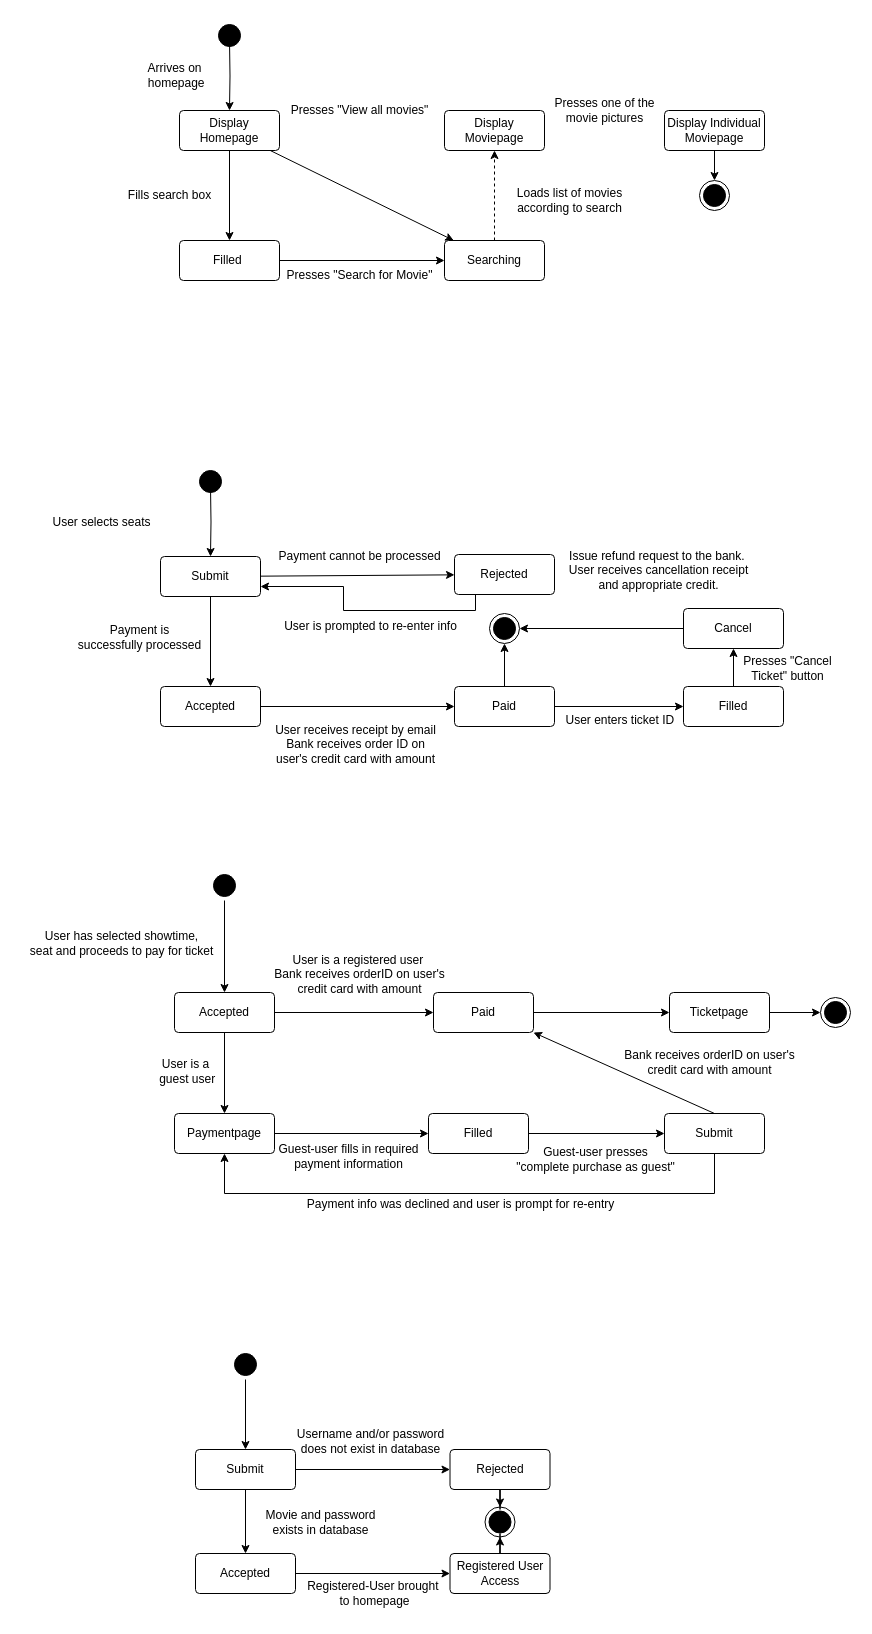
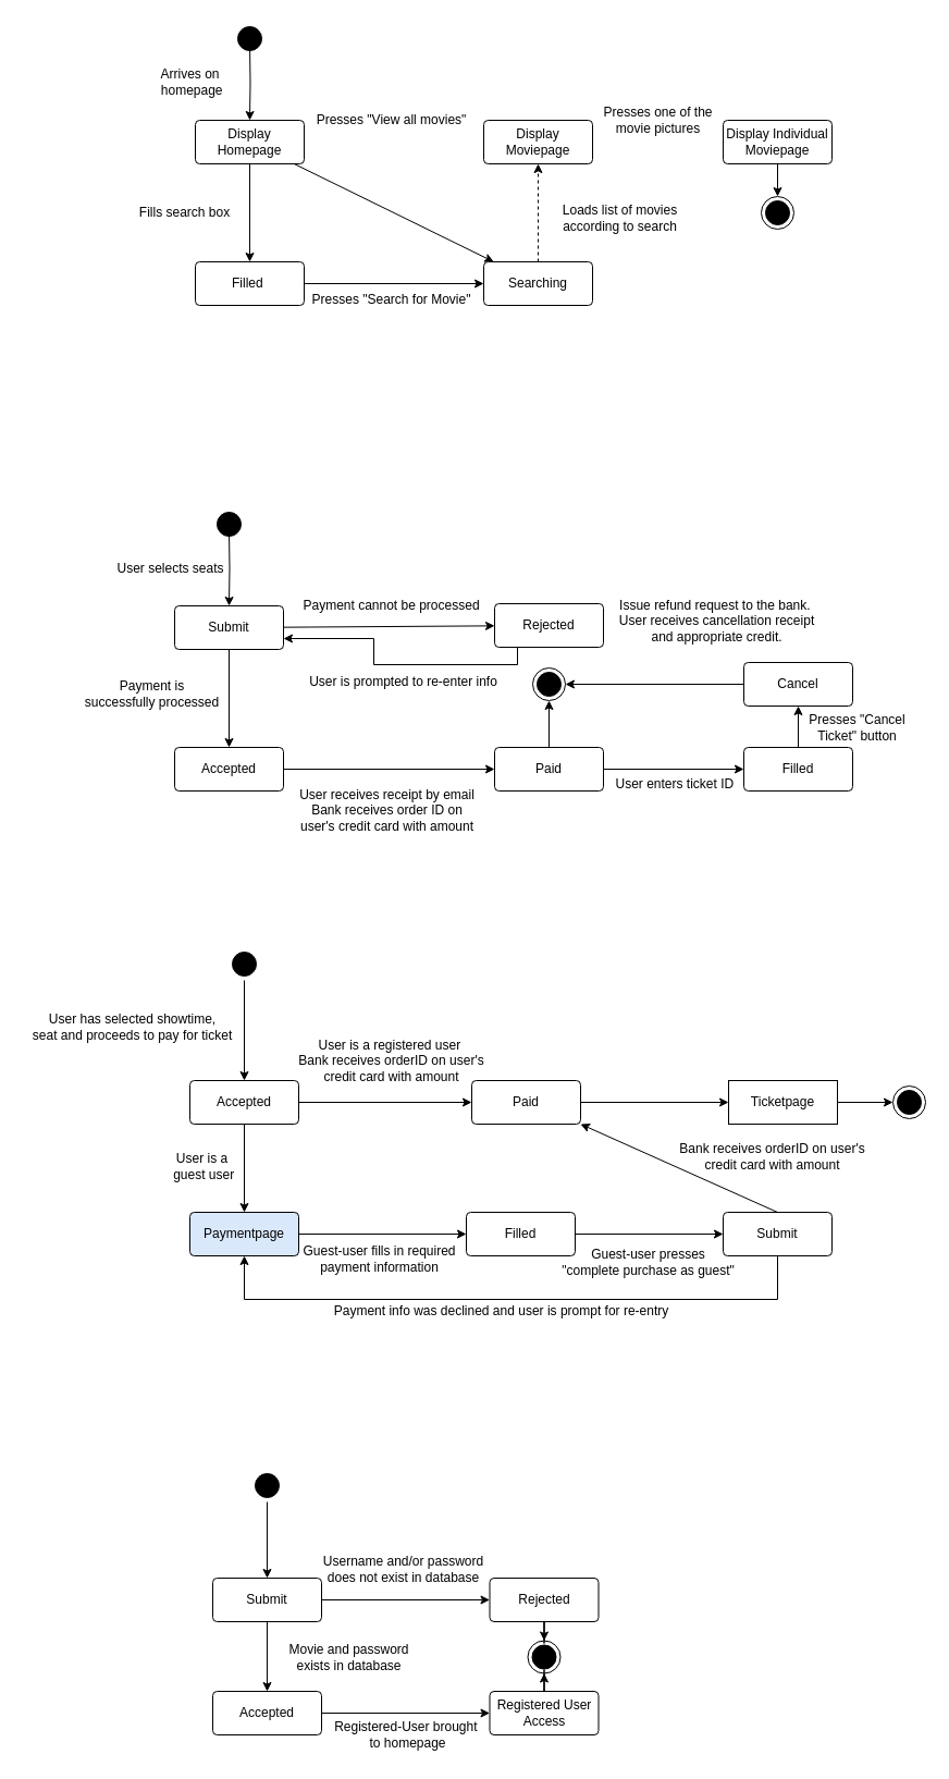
- <mxCell id="35" value="User selects seats" style="text;html=1;align=center;verticalAlign=middle;resizable=0;points=[];autosize=1;strokeColor=none;fillColor=none;" vertex="1" parent="1"><mxGeometry x="42" y="509" width="117" height="25" as="geometry" /></mxCell>
+ <mxCell id="35" value="User selects seats" style="text;html=1;align=center;verticalAlign=middle;resizable=0;points=[];autosize=1;strokeColor=none;fillColor=none;" vertex="1" parent="1"><mxGeometry x="97" y="509" width="117" height="25" as="geometry" /></mxCell>
- <mxCell id="57" value="Ticketpage" style="rounded=1;arcSize=10;whiteSpace=wrap;html=1;align=center;strokeColor=#000000;" vertex="1" parent="1"><mxGeometry x="669" y="992" width="100" height="40" as="geometry" /></mxCell>
+ <mxCell id="57" value="Ticketpage" style="arcSize=10;whiteSpace=wrap;html=1;align=center;strokeColor=#000000;rounded=0;" vertex="1" parent="1"><mxGeometry x="669" y="992" width="100" height="40" as="geometry" /></mxCell>
- <mxCell id="60" value="Paymentpage" style="rounded=1;arcSize=10;whiteSpace=wrap;html=1;align=center;strokeColor=#000000;" vertex="1" parent="1"><mxGeometry x="174" y="1113" width="100" height="40" as="geometry" /></mxCell>
+ <mxCell id="60" value="Paymentpage" style="rounded=1;arcSize=10;whiteSpace=wrap;html=1;align=center;strokeColor=#000000;fillColor=#dae8fc;" vertex="1" parent="1"><mxGeometry x="174" y="1113" width="100" height="40" as="geometry" /></mxCell>
